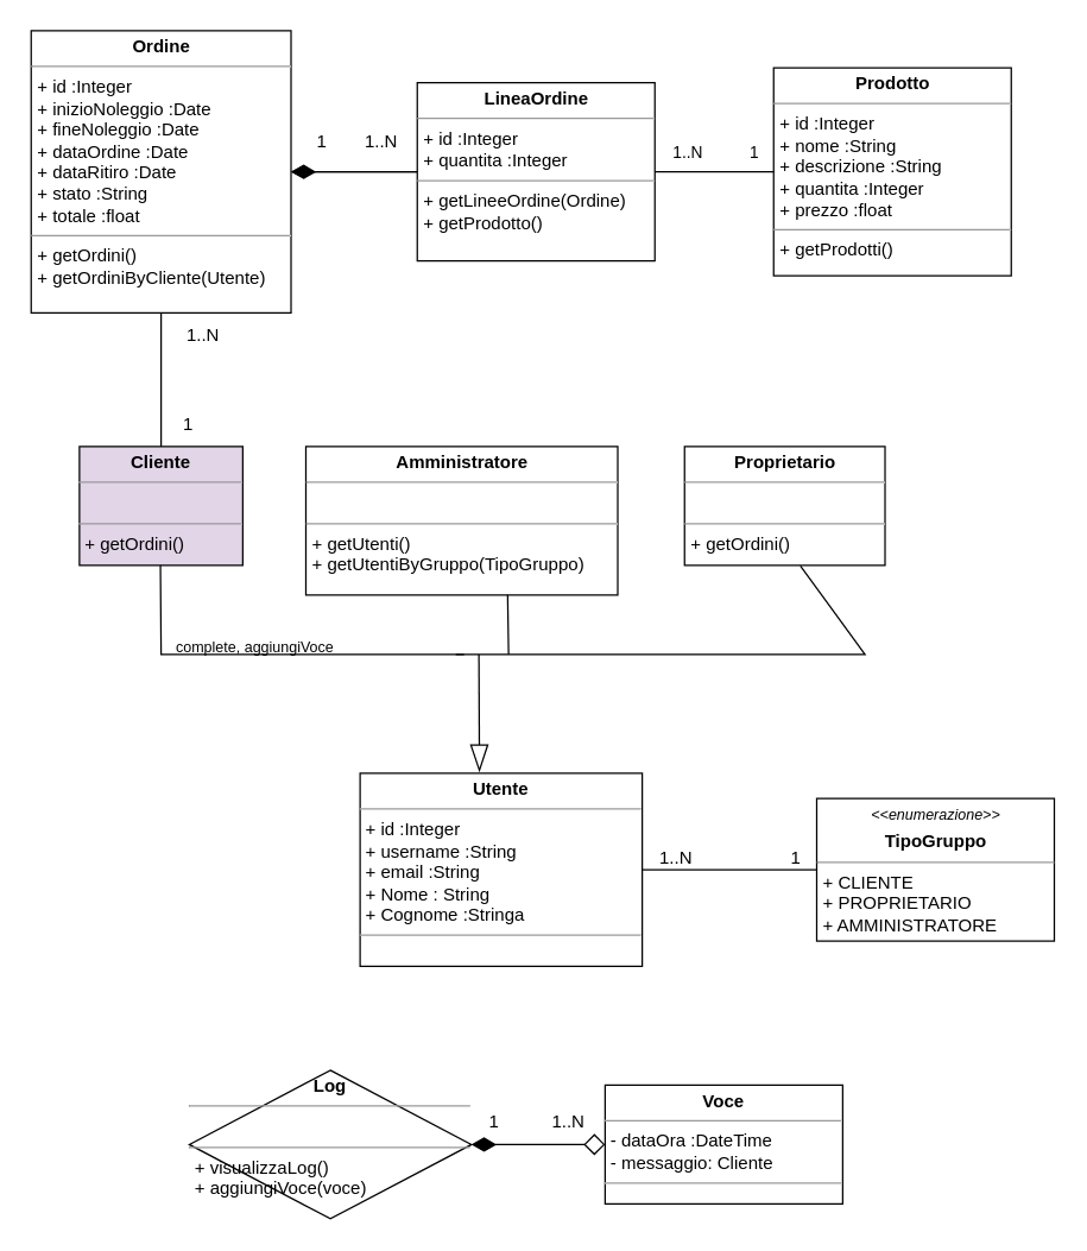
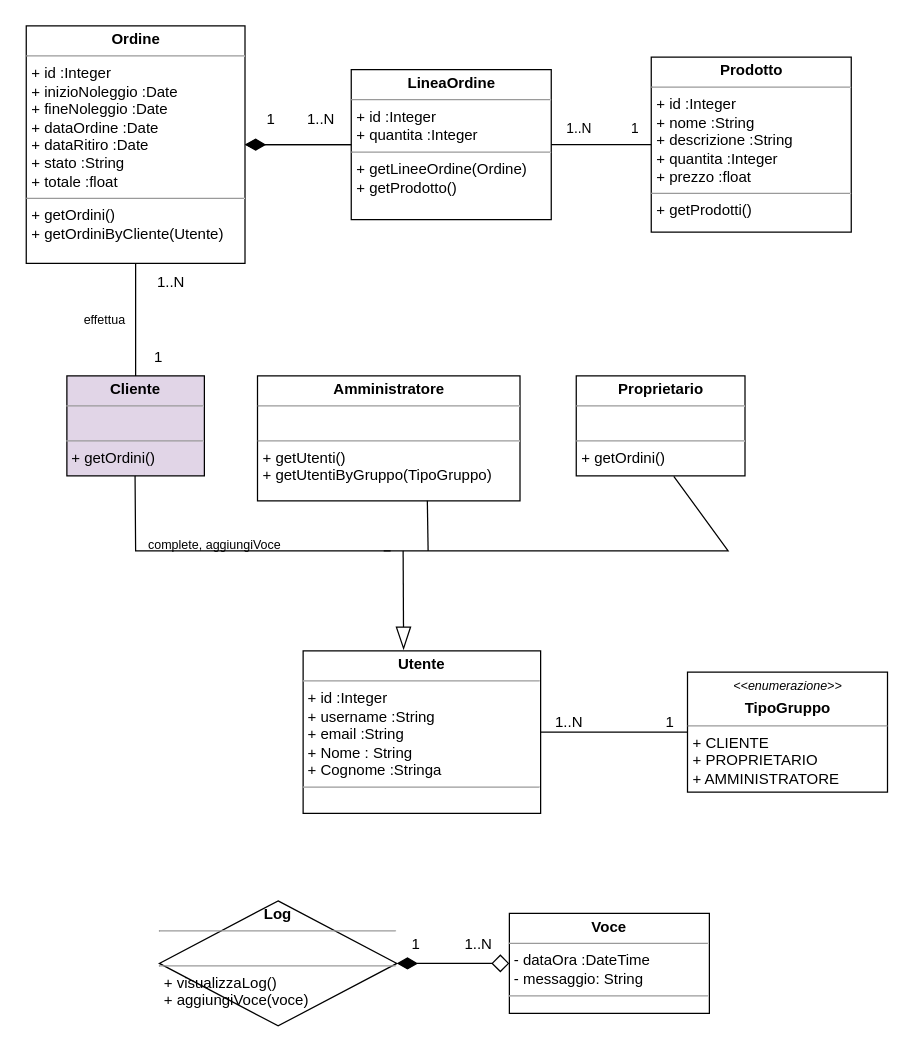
+ <mxCell id="33" value="effettua" style="text;html=1;align=center;verticalAlign=middle;resizable=0;points=[];autosize=1;strokeColor=none;fillColor=none;fontSize=10;shadow=0;" vertex="1" parent="1"><mxGeometry x="53" y="240" width="60" height="30" as="geometry" /></mxCell>
- <mxCell id="25" value="&lt;p style=&quot;margin:0px;margin-top:4px;text-align:center;&quot;&gt;&lt;b&gt;Voce&lt;/b&gt;&lt;/p&gt;&lt;hr size=&quot;1&quot;&gt;&lt;p style=&quot;border-color: var(--border-color); margin: 0px 0px 0px 4px;&quot;&gt;- dataOra :DateTime&lt;/p&gt;&lt;p style=&quot;border-color: var(--border-color); margin: 0px 0px 0px 4px;&quot;&gt;- messaggio: Cliente&lt;/p&gt;&lt;hr size=&quot;1&quot;&gt;&lt;p style=&quot;margin:0px;margin-left:4px;&quot;&gt;&lt;br&gt;&lt;/p&gt;" style="verticalAlign=top;align=left;overflow=fill;fontSize=12;fontFamily=Helvetica;html=1;whiteSpace=wrap;" parent="1" vertex="1"><mxGeometry x="407" y="730" width="160" height="80" as="geometry" /></mxCell>
+ <mxCell id="25" value="&lt;p style=&quot;margin:0px;margin-top:4px;text-align:center;&quot;&gt;&lt;b&gt;Voce&lt;/b&gt;&lt;/p&gt;&lt;hr size=&quot;1&quot;&gt;&lt;p style=&quot;border-color: var(--border-color); margin: 0px 0px 0px 4px;&quot;&gt;- dataOra :DateTime&lt;/p&gt;&lt;p style=&quot;border-color: var(--border-color); margin: 0px 0px 0px 4px;&quot;&gt;- messaggio: String&lt;/p&gt;&lt;hr size=&quot;1&quot;&gt;&lt;p style=&quot;margin:0px;margin-left:4px;&quot;&gt;&lt;br&gt;&lt;/p&gt;" style="verticalAlign=top;align=left;overflow=fill;fontSize=12;fontFamily=Helvetica;html=1;whiteSpace=wrap;" parent="1" vertex="1"><mxGeometry x="407" y="730" width="160" height="80" as="geometry" /></mxCell>
